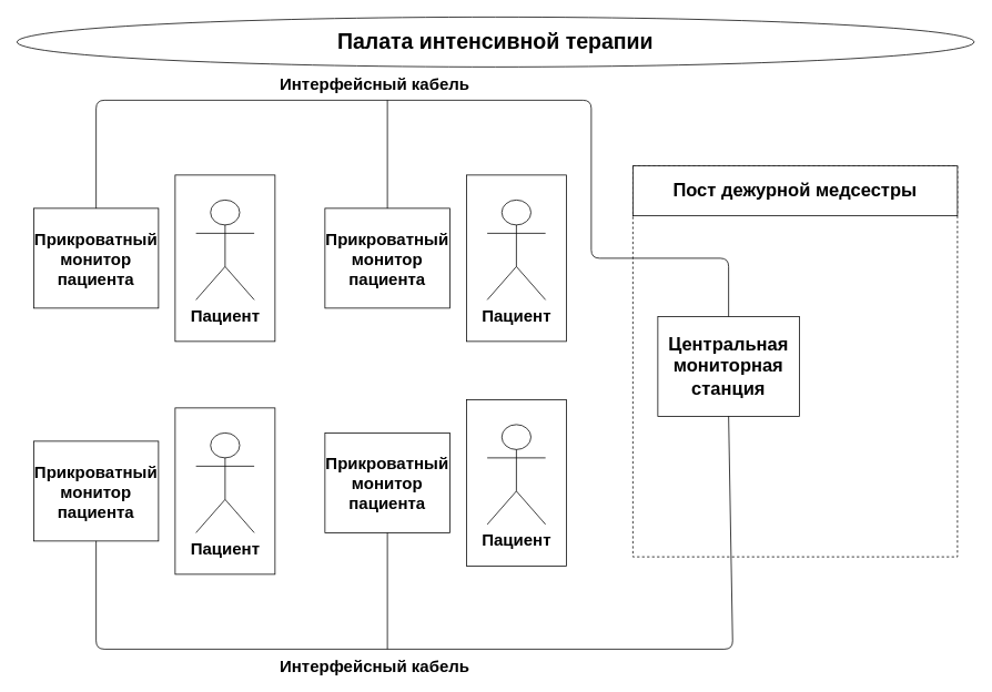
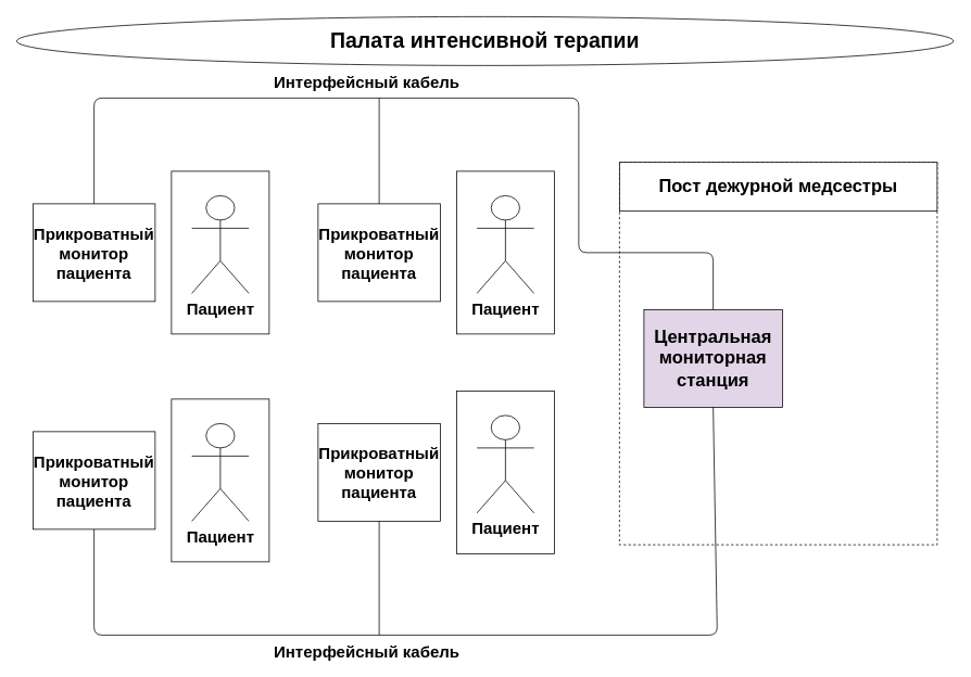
- <mxCell id="6" value="&lt;font style=&quot;font-size: 22px&quot;&gt;&lt;b&gt;Центральная мониторная&lt;br&gt;станция&lt;/b&gt;&lt;/font&gt;" style="rounded=0;whiteSpace=wrap;html=1;" vertex="1" parent="1"><mxGeometry x="790" y="380" width="170" height="120" as="geometry" /></mxCell>
+ <mxCell id="6" value="&lt;font style=&quot;font-size: 22px&quot;&gt;&lt;b&gt;Центральная мониторная&lt;br&gt;станция&lt;/b&gt;&lt;/font&gt;" style="rounded=0;whiteSpace=wrap;html=1;fillColor=#e1d5e7;" vertex="1" parent="1"><mxGeometry x="790" y="380" width="170" height="120" as="geometry" /></mxCell>
